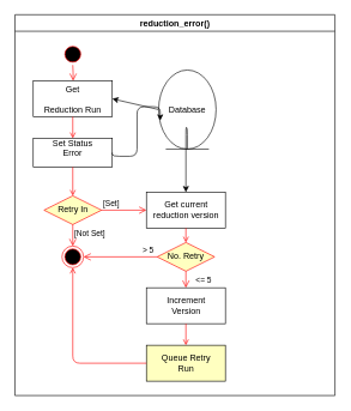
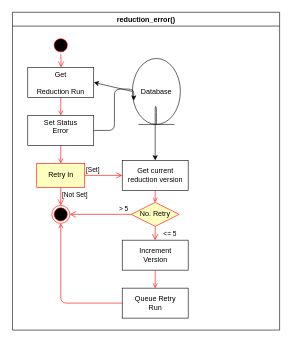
- <mxCell id="6" value="Set Status&#10;Error&#10;" style="" parent="2" vertex="1"><mxGeometry x="25.5" y="172" width="110" height="40" as="geometry" /></mxCell>
+ <mxCell id="6" value="Set Status&#10;Error&#10;" style="" parent="2" vertex="1"><mxGeometry x="25.5" y="172" width="110" height="50" as="geometry" /></mxCell>
- <mxCell id="12" value="Retry In" style="rhombus;whiteSpace=wrap;html=1;fillColor=#ffffc0;strokeColor=#ff0000;" vertex="1" parent="2"><mxGeometry x="40.5" y="252" width="80" height="40" as="geometry" /></mxCell>
+ <mxCell id="12" value="Retry In" style="whiteSpace=wrap;html=1;fillColor=#ffffc0;strokeColor=#ff0000;rounded=0;" vertex="1" parent="2"><mxGeometry x="40.5" y="252" width="80" height="40" as="geometry" /></mxCell>
- <mxCell id="23" value="&lt;div&gt;Queue Retry&lt;/div&gt;&lt;div&gt;Run&lt;br&gt;&lt;/div&gt;" style="html=1;fillColor=#ffffc0;" vertex="1" parent="2"><mxGeometry x="183" y="460" width="110" height="50" as="geometry" /></mxCell>
+ <mxCell id="23" value="&lt;div&gt;Queue Retry&lt;/div&gt;&lt;div&gt;Run&lt;br&gt;&lt;/div&gt;" style="html=1;" vertex="1" parent="2"><mxGeometry x="183" y="460" width="110" height="50" as="geometry" /></mxCell>
